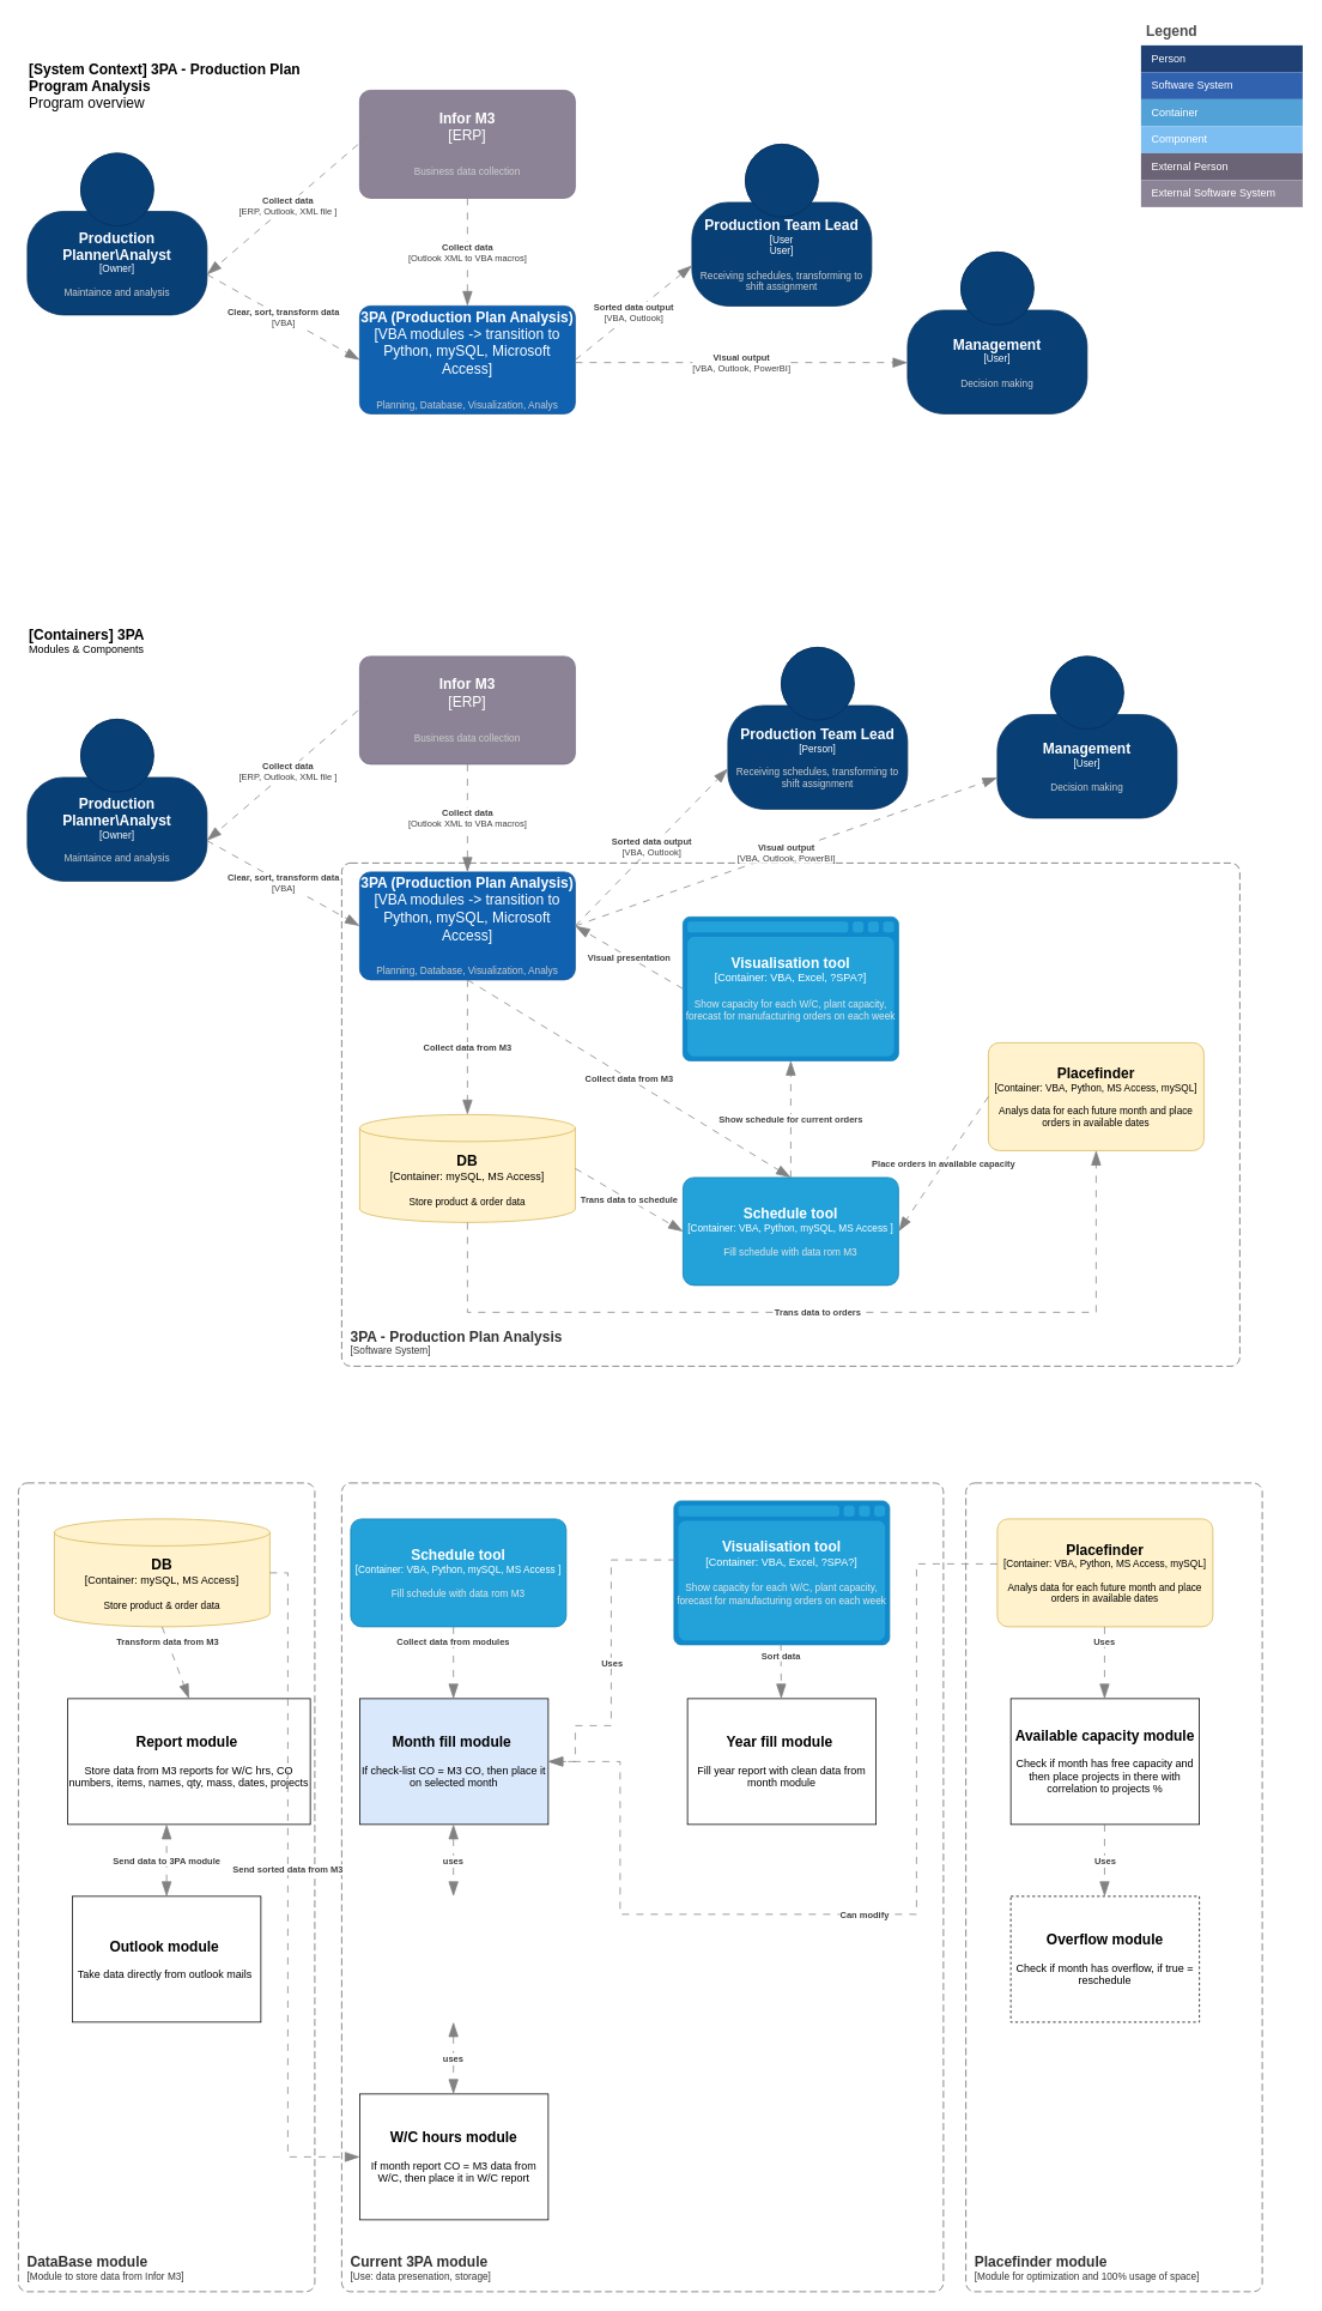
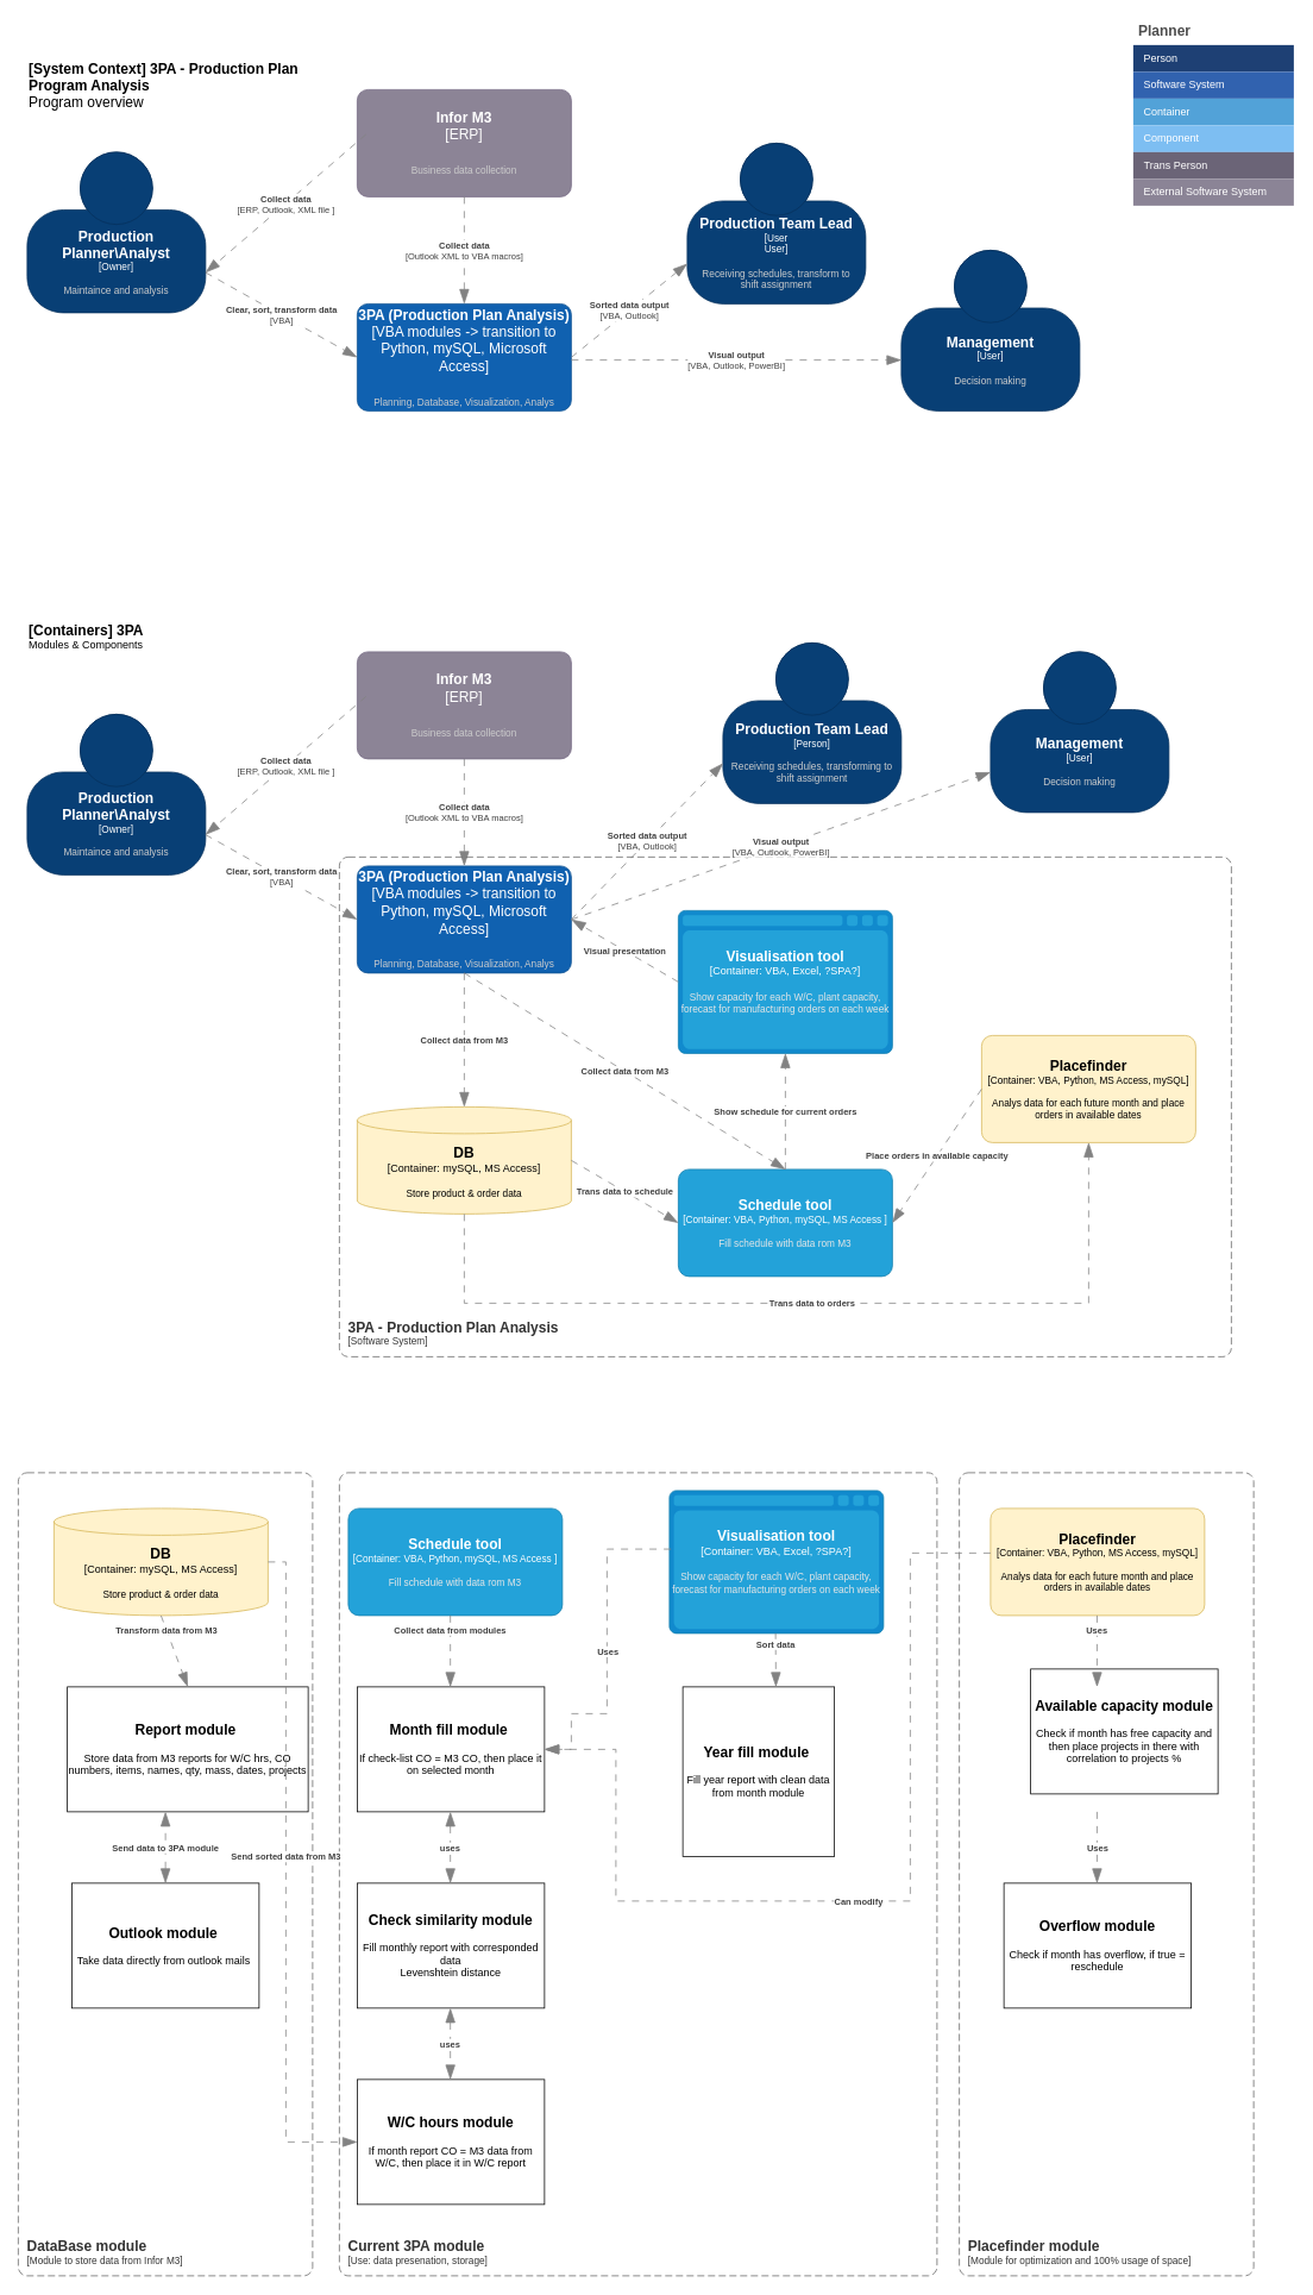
- <mxCell id="65" value="Legend" style="shape=table;startSize=30;container=1;collapsible=0;childLayout=tableLayout;fontSize=16;align=left;verticalAlign=top;fillColor=none;strokeColor=none;fontColor=#4D4D4D;fontStyle=1;spacingLeft=6;spacing=0;resizable=0;" parent="1" vertex="1"><mxGeometry x="1270" y="20" width="180" height="210" as="geometry" /></mxCell>
+ <mxCell id="65" value="Planner" style="shape=table;startSize=30;container=1;collapsible=0;childLayout=tableLayout;fontSize=16;align=left;verticalAlign=top;fillColor=none;strokeColor=none;fontColor=#4D4D4D;fontStyle=1;spacingLeft=6;spacing=0;resizable=0;" parent="1" vertex="1"><mxGeometry x="1270" y="20" width="180" height="210" as="geometry" /></mxCell>
- <mxCell id="75" value="External Person" style="shape=partialRectangle;html=1;whiteSpace=wrap;connectable=0;strokeColor=inherit;overflow=hidden;fillColor=#6b6477;top=0;left=0;bottom=0;right=0;pointerEvents=1;fontSize=12;align=left;fontColor=#FFFFFF;gradientColor=none;spacingLeft=10;spacingRight=4;" parent="74" vertex="1"><mxGeometry width="180" height="30" as="geometry"><mxRectangle width="180" height="30" as="alternateBounds" /></mxGeometry></mxCell>
+ <mxCell id="75" value="Trans Person" style="shape=partialRectangle;html=1;whiteSpace=wrap;connectable=0;strokeColor=inherit;overflow=hidden;fillColor=#6b6477;top=0;left=0;bottom=0;right=0;pointerEvents=1;fontSize=12;align=left;fontColor=#FFFFFF;gradientColor=none;spacingLeft=10;spacingRight=4;" parent="74" vertex="1"><mxGeometry width="180" height="30" as="geometry"><mxRectangle width="180" height="30" as="alternateBounds" /></mxGeometry></mxCell>
- <mxCell id="6" value="&lt;font style=&quot;font-size: 16px&quot;&gt;&lt;b&gt;Production Team Lead &lt;/b&gt;&lt;/font&gt;&lt;div&gt;[User&#10;User]&lt;/div&gt;&lt;br&gt;&lt;div&gt;&lt;font style=&quot;font-size: 11px&quot;&gt;&lt;font color=&quot;#cccccc&quot;&gt;Receiving schedules, transforming to &#10;shift assignment&lt;/font&gt;&lt;/div&gt;" style="html=1;fontSize=11;dashed=0;whiteSpace=wrap;fillColor=#083F75;strokeColor=#06315C;fontColor=#ffffff;shape=mxgraph.c4.person2;align=center;metaEdit=1;points=[[0.5,0,0],[1,0.5,0],[1,0.75,0],[0.75,1,0],[0.5,1,0],[0.25,1,0],[0,0.75,0],[0,0.5,0]];resizable=0;" parent="2" vertex="1"><mxGeometry x="740" y="100" width="200" height="180" as="geometry" /></mxCell>
+ <mxCell id="6" value="&lt;font style=&quot;font-size: 16px&quot;&gt;&lt;b&gt;Production Team Lead &lt;/b&gt;&lt;/font&gt;&lt;div&gt;[User&#10;User]&lt;/div&gt;&lt;br&gt;&lt;div&gt;&lt;font style=&quot;font-size: 11px&quot;&gt;&lt;font color=&quot;#cccccc&quot;&gt;Receiving schedules, transform to &#10;shift assignment&lt;/font&gt;&lt;/div&gt;" style="html=1;fontSize=11;dashed=0;whiteSpace=wrap;fillColor=#083F75;strokeColor=#06315C;fontColor=#ffffff;shape=mxgraph.c4.person2;align=center;metaEdit=1;points=[[0.5,0,0],[1,0.5,0],[1,0.75,0],[0.75,1,0],[0.5,1,0],[0.25,1,0],[0,0.75,0],[0,0.5,0]];resizable=0;" parent="2" vertex="1"><mxGeometry x="740" y="100" width="200" height="180" as="geometry" /></mxCell>
- <mxCell id="42" value="&lt;font style=&quot;font-size: 16px;&quot;&gt;&lt;b&gt;Month fill module&amp;nbsp;&lt;br&gt;&lt;/b&gt;&lt;/font&gt;&lt;br&gt;If check-list CO = M3 CO, then place it on selected month" style="rounded=0;whiteSpace=wrap;html=1;fillColor=#dae8fc;" parent="38" vertex="1"><mxGeometry x="380" y="240" width="210" height="140" as="geometry" /></mxCell>
+ <mxCell id="42" value="&lt;font style=&quot;font-size: 16px;&quot;&gt;&lt;b&gt;Month fill module&amp;nbsp;&lt;br&gt;&lt;/b&gt;&lt;/font&gt;&lt;br&gt;If check-list CO = M3 CO, then place it on selected month" style="rounded=0;whiteSpace=wrap;html=1;" parent="38" vertex="1"><mxGeometry x="380" y="240" width="210" height="140" as="geometry" /></mxCell>
- <mxCell id="45" value="&lt;font style=&quot;font-size: 16px;&quot;&gt;&lt;b&gt;Year fill module&amp;nbsp;&lt;br&gt;&lt;/b&gt;&lt;/font&gt;&lt;br&gt;Fill year report with clean data from month module" style="rounded=0;whiteSpace=wrap;html=1;" parent="38" vertex="1"><mxGeometry x="745" y="240" width="210" height="140" as="geometry" /></mxCell>
+ <mxCell id="45" value="&lt;font style=&quot;font-size: 16px;&quot;&gt;&lt;b&gt;Year fill module&amp;nbsp;&lt;br&gt;&lt;/b&gt;&lt;/font&gt;&lt;br&gt;Fill year report with clean data from month module" style="rounded=0;whiteSpace=wrap;html=1;" parent="38" vertex="1"><mxGeometry x="745" y="240" width="170" height="190" as="geometry" /></mxCell>
- <mxCell id="48" value="&lt;font style=&quot;font-size: 16px;&quot;&gt;&lt;b&gt;Available capacity module&lt;br&gt;&lt;/b&gt;&lt;/font&gt;&lt;br&gt;Check if month has&amp;nbsp;free capacity and then place projects in there with correlation to projects %" style="rounded=0;whiteSpace=wrap;html=1;" parent="38" vertex="1"><mxGeometry x="1105" y="240" width="210" height="140" as="geometry" /></mxCell>
+ <mxCell id="48" value="&lt;font style=&quot;font-size: 16px;&quot;&gt;&lt;b&gt;Available capacity module&lt;br&gt;&lt;/b&gt;&lt;/font&gt;&lt;br&gt;Check if month has&amp;nbsp;free capacity and then place projects in there with correlation to projects %" style="rounded=0;whiteSpace=wrap;html=1;" parent="38" vertex="1"><mxGeometry x="1135" y="220" width="210" height="140" as="geometry" /></mxCell>
+ <mxCell id="44" value="&lt;font style=&quot;font-size: 16px;&quot;&gt;&lt;b&gt;Check similarity module&lt;br&gt;&lt;/b&gt;&lt;/font&gt;&lt;br&gt;Fill monthly report with corresponded data&lt;br&gt;Levenshtein distance" style="rounded=0;whiteSpace=wrap;html=1;" parent="38" vertex="1"><mxGeometry x="380" y="460" width="210" height="140" as="geometry" /></mxCell>
- <mxCell id="49" value="&lt;font style=&quot;font-size: 16px;&quot;&gt;&lt;b&gt;Overflow module&lt;br&gt;&lt;/b&gt;&lt;/font&gt;&lt;br&gt;Check if month has overflow, if true = reschedule" style="rounded=0;whiteSpace=wrap;html=1;dashed=1;" parent="38" vertex="1"><mxGeometry x="1105" y="460" width="210" height="140" as="geometry" /></mxCell>
+ <mxCell id="49" value="&lt;font style=&quot;font-size: 16px;&quot;&gt;&lt;b&gt;Overflow module&lt;br&gt;&lt;/b&gt;&lt;/font&gt;&lt;br&gt;Check if month has overflow, if true = reschedule" style="rounded=0;whiteSpace=wrap;html=1;" parent="38" vertex="1"><mxGeometry x="1105" y="460" width="210" height="140" as="geometry" /></mxCell>
